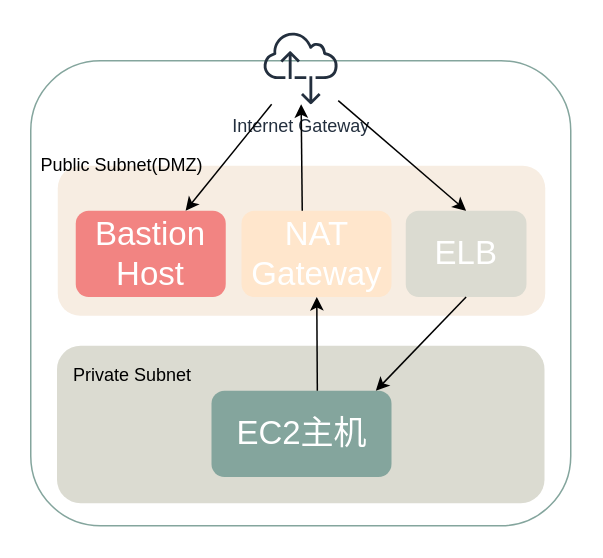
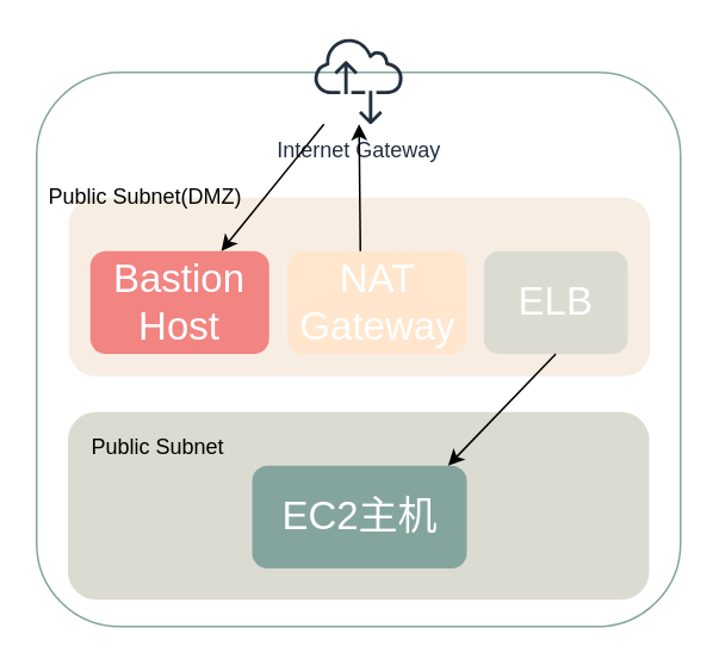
- <mxCell id="16" value="" style="endArrow=classic;html=1;entryX=0.5;entryY=0;entryDx=0;entryDy=0;" edge="1" parent="1" source="5" target="15"><mxGeometry width="50" height="50" relative="1" as="geometry"><mxPoint x="-70" y="470" as="sourcePoint" /><mxPoint x="-20" y="420" as="targetPoint" /></mxGeometry></mxCell>
- <mxCell id="13" value="" style="endArrow=classic;html=1;exitX=0.588;exitY=0;exitDx=0;exitDy=0;exitPerimeter=0;" edge="1" parent="1" source="7" target="12"><mxGeometry width="50" height="50" relative="1" as="geometry"><mxPoint x="0" y="510" as="sourcePoint" /><mxPoint x="50" y="460" as="targetPoint" /></mxGeometry></mxCell>
- <mxCell id="9" value="Private Subnet" style="text;html=1;strokeColor=none;fillColor=none;align=center;verticalAlign=middle;whiteSpace=wrap;rounded=0;" vertex="1" parent="1"><mxGeometry x="38" y="240" width="100" height="20" as="geometry" /></mxCell>
+ <mxCell id="9" value="Public Subnet" style="text;html=1;strokeColor=none;fillColor=none;align=center;verticalAlign=middle;whiteSpace=wrap;rounded=0;" vertex="1" parent="1"><mxGeometry x="38" y="240" width="100" height="20" as="geometry" /></mxCell>
